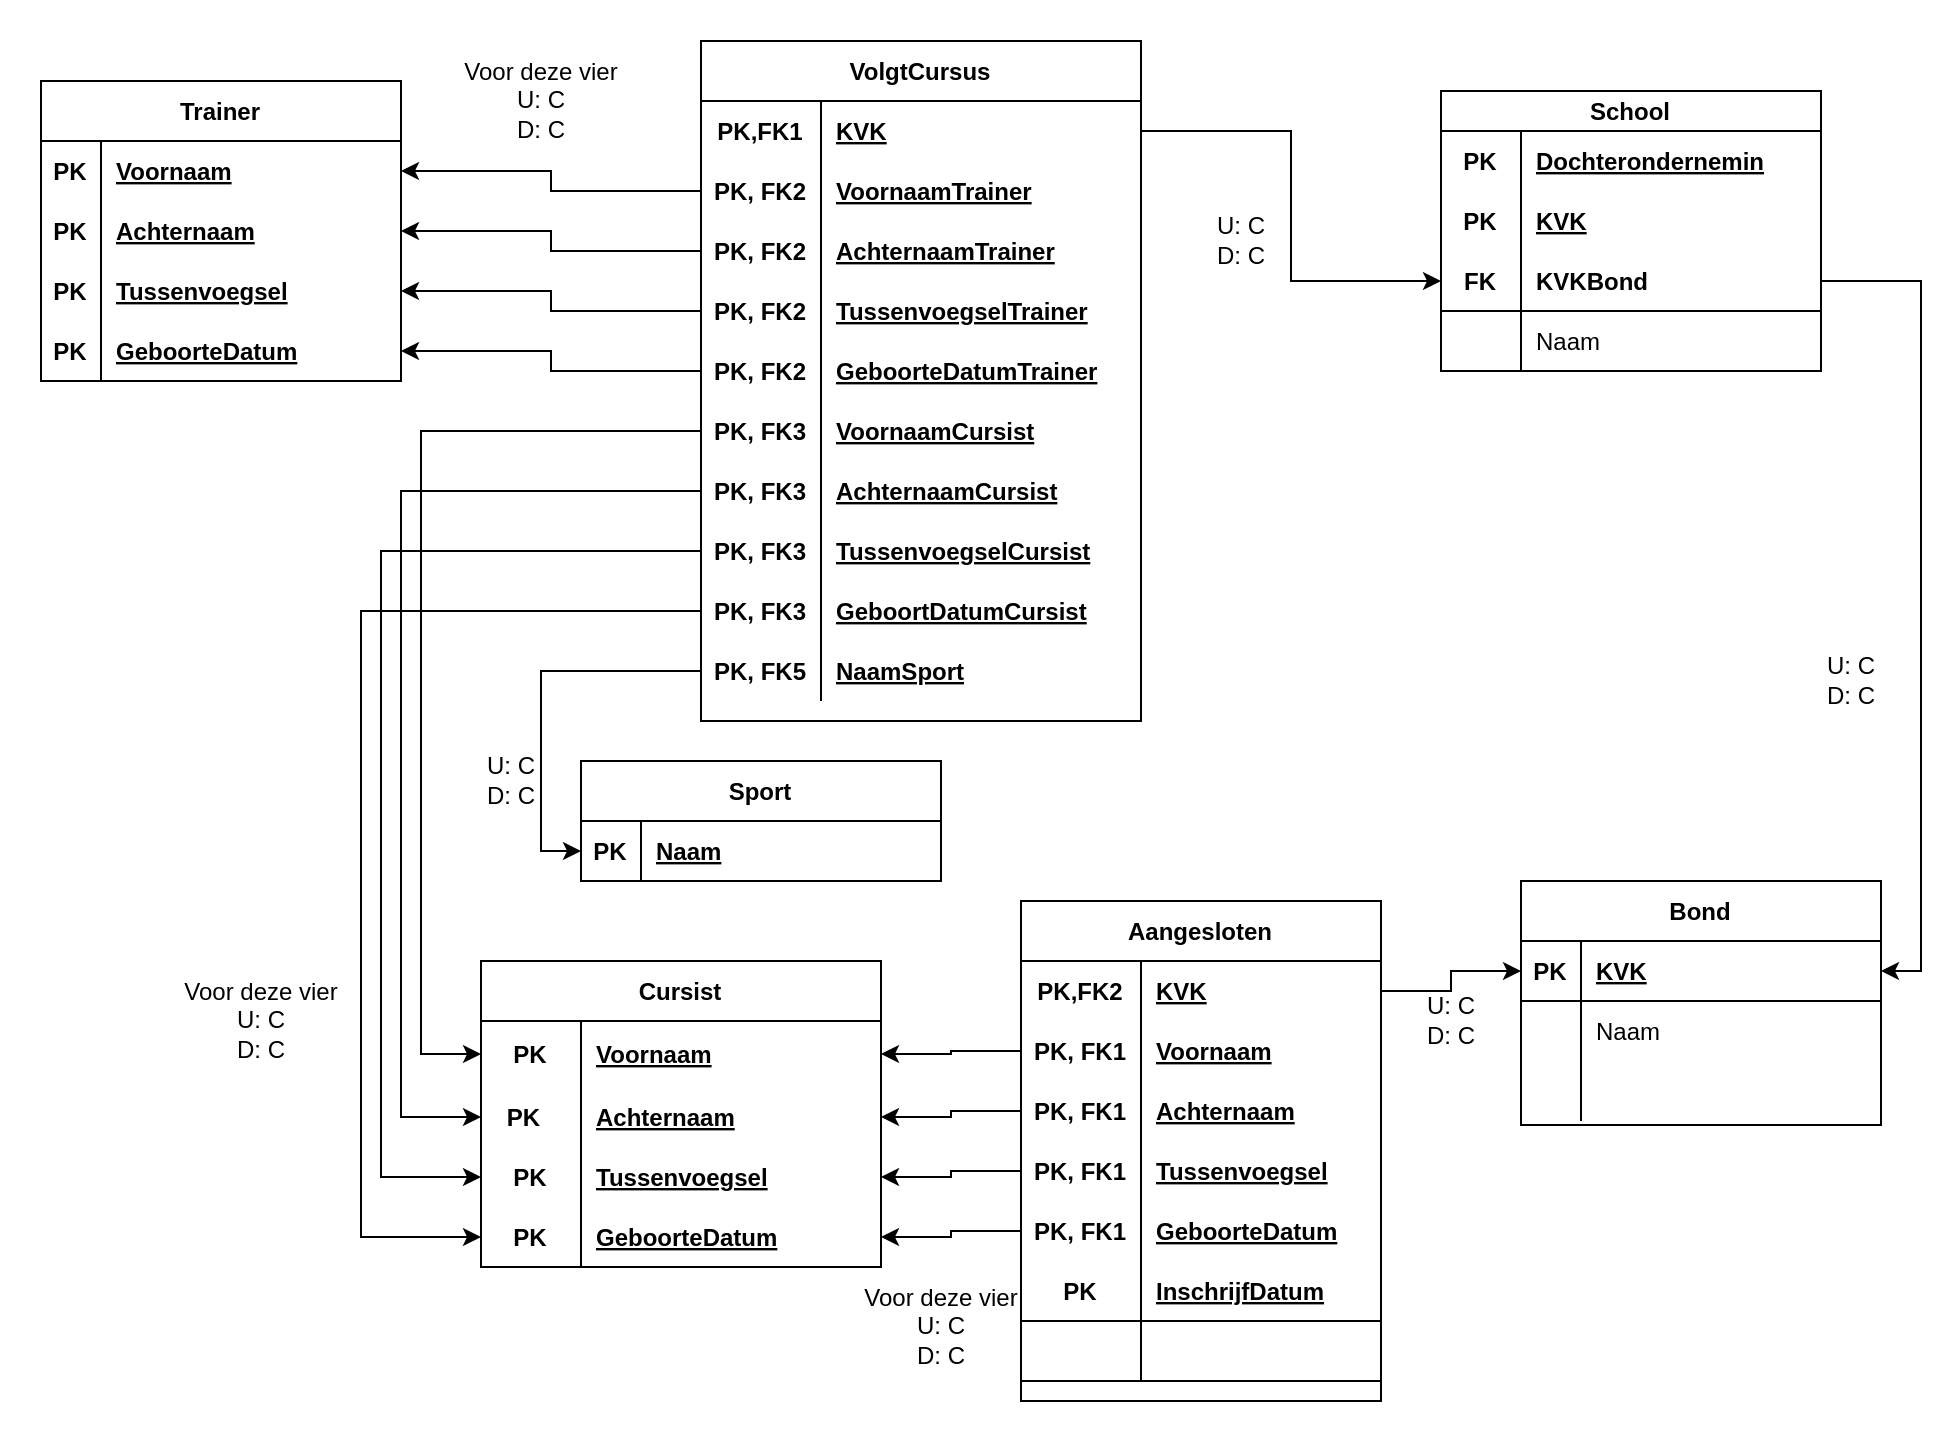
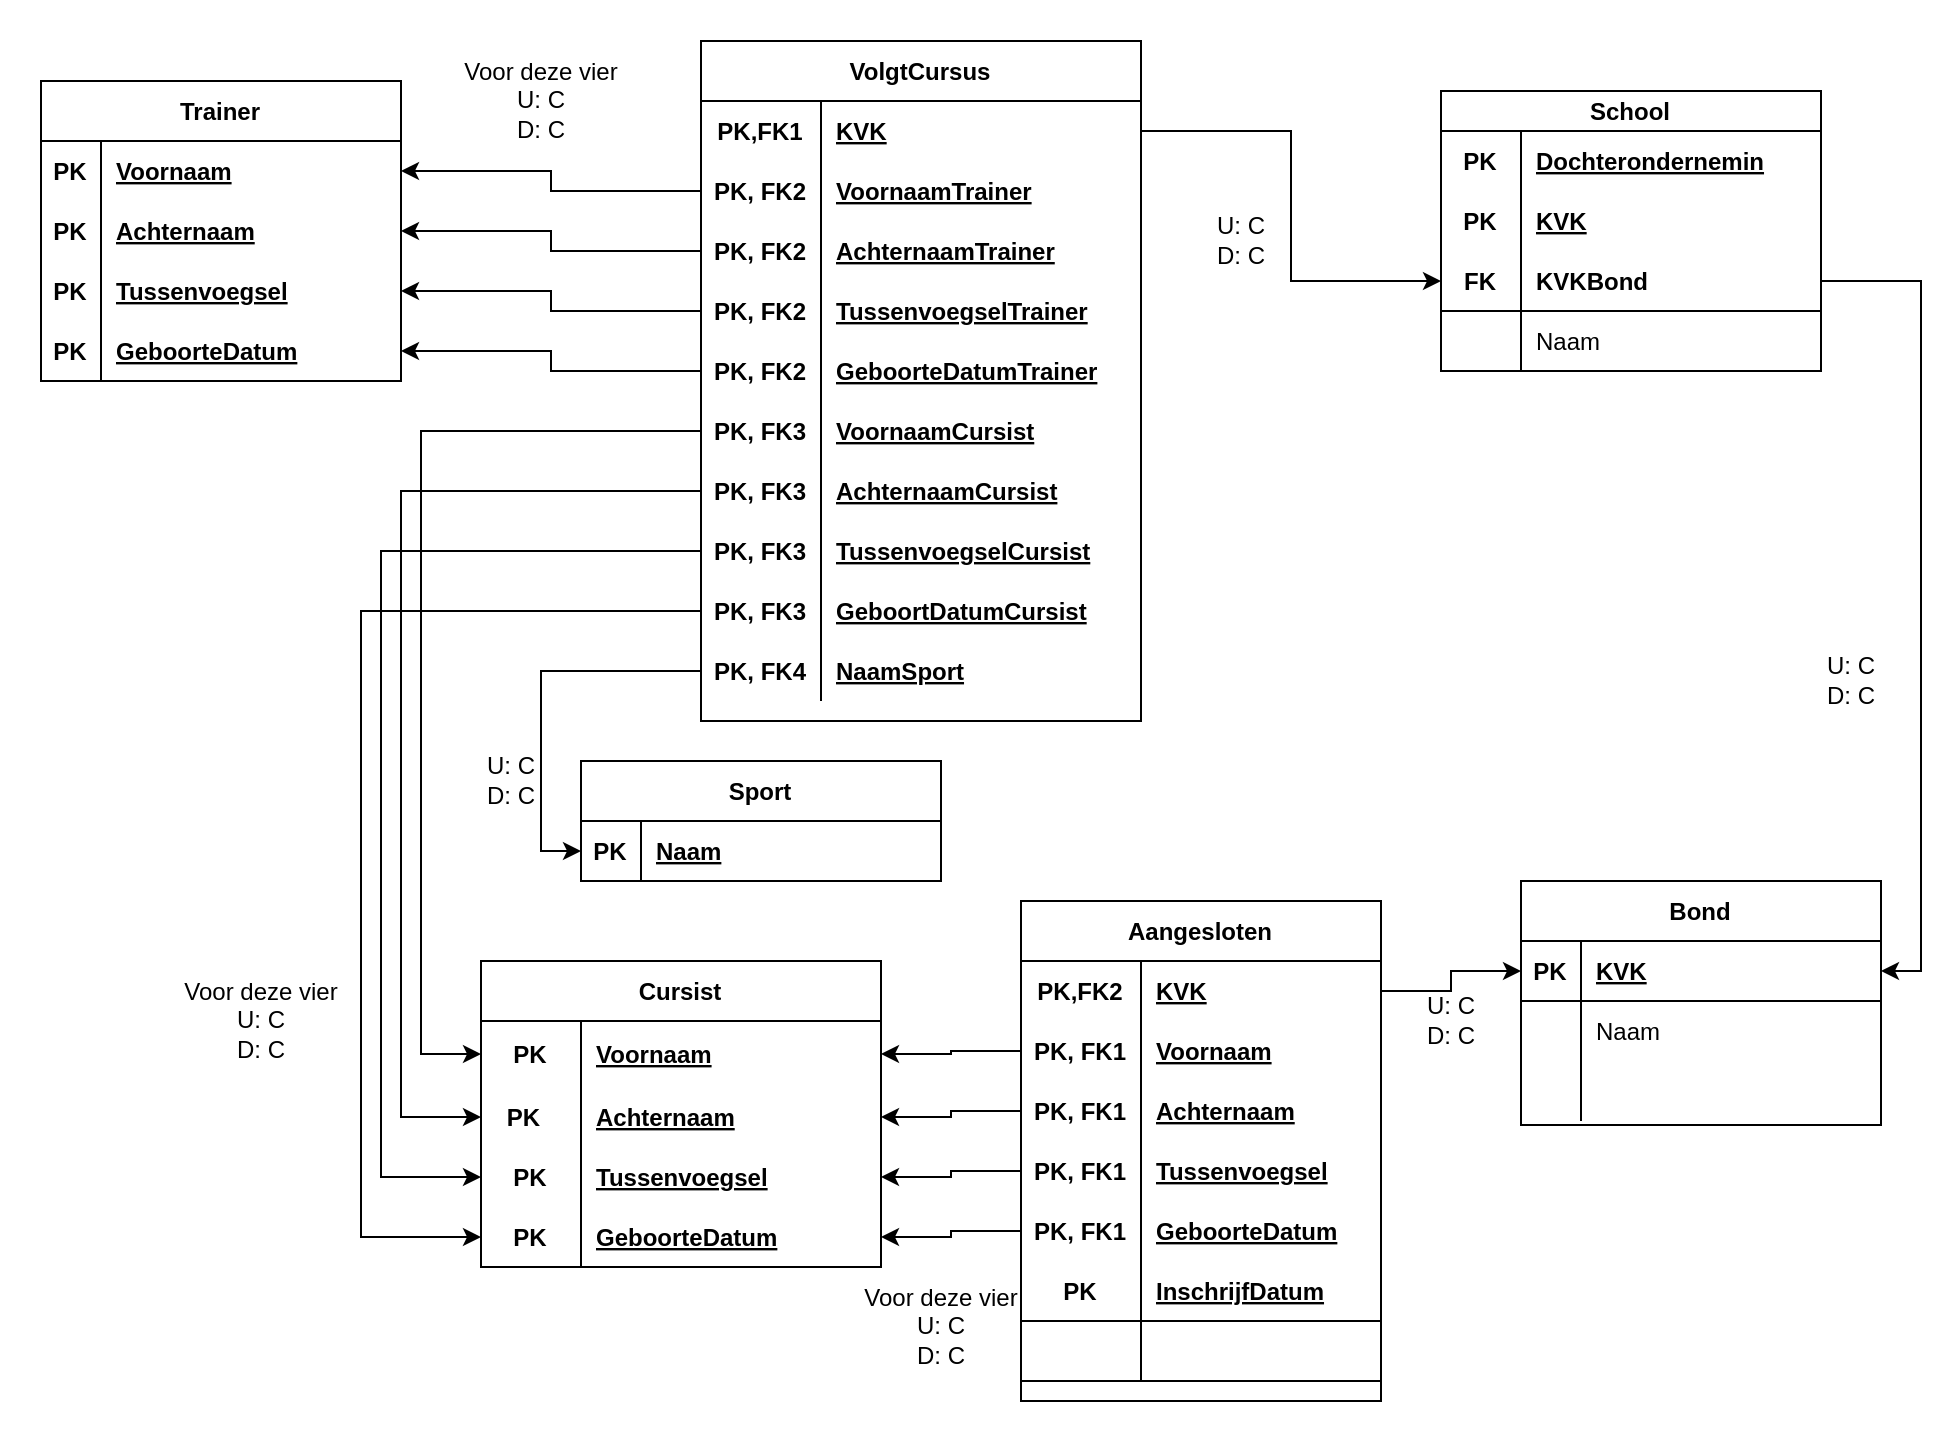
- <mxCell id="114" value="PK, FK5" style="shape=partialRectangle;connectable=0;fillColor=none;top=0;left=0;bottom=0;right=0;fontStyle=1;overflow=hidden;" parent="113" vertex="1"><mxGeometry width="60" height="30" as="geometry"><mxRectangle width="60" height="30" as="alternateBounds" /></mxGeometry></mxCell>
+ <mxCell id="114" value="PK, FK4" style="shape=partialRectangle;connectable=0;fillColor=none;top=0;left=0;bottom=0;right=0;fontStyle=1;overflow=hidden;" parent="113" vertex="1"><mxGeometry width="60" height="30" as="geometry"><mxRectangle width="60" height="30" as="alternateBounds" /></mxGeometry></mxCell>
